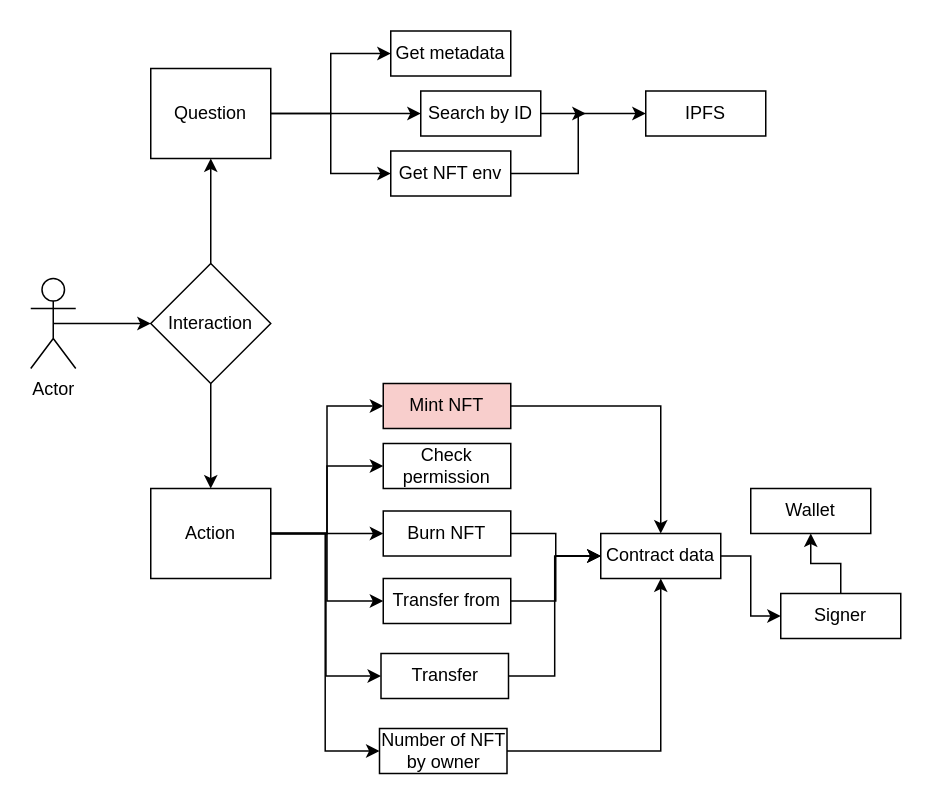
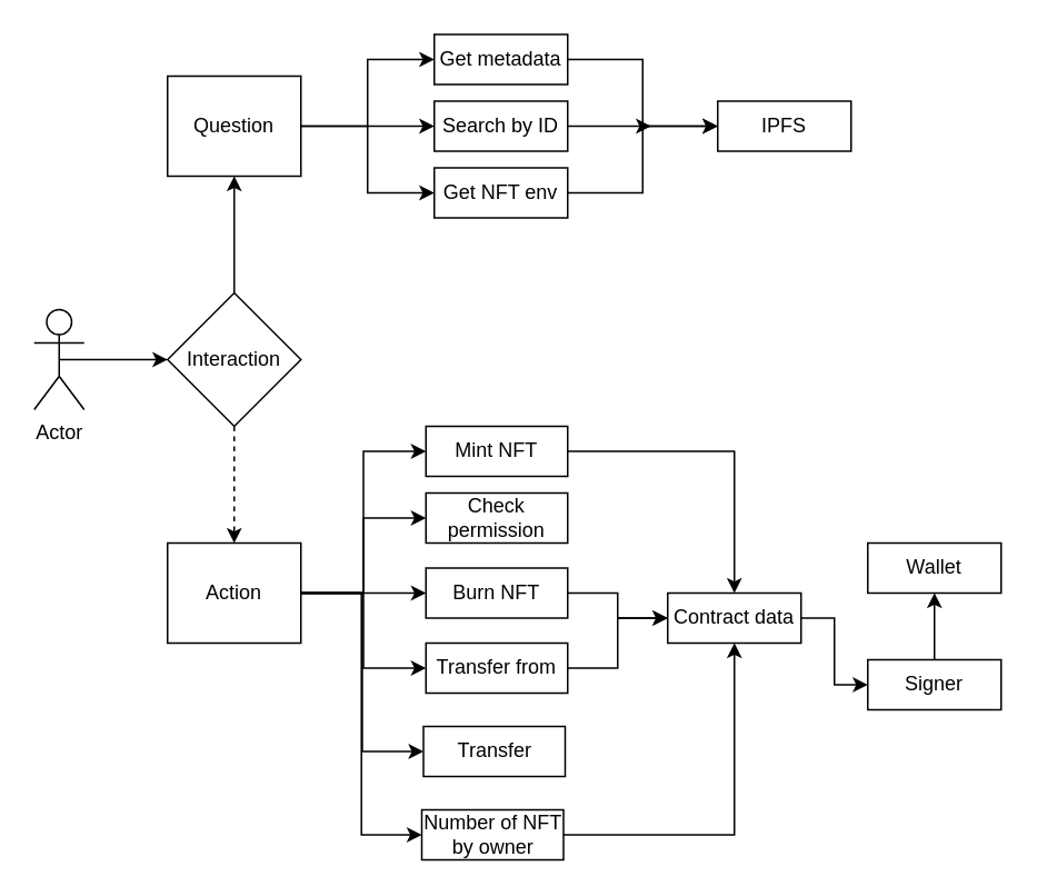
+ <mxCell id="19" style="edgeStyle=orthogonalEdgeStyle;rounded=0;orthogonalLoop=1;jettySize=auto;html=1;exitX=1;exitY=0.5;exitDx=0;exitDy=0;entryX=0;entryY=0.5;entryDx=0;entryDy=0;" edge="1" parent="1" source="20" target="35"><mxGeometry relative="1" as="geometry" /></mxCell>
- <mxCell id="27" value="Search by ID" style="rounded=0;whiteSpace=wrap;html=1;" vertex="1" parent="1"><mxGeometry x="280" y="60" width="80" height="30" as="geometry" /></mxCell>
+ <mxCell id="27" value="Search by ID" style="rounded=0;whiteSpace=wrap;html=1;" vertex="1" parent="1"><mxGeometry x="260" y="60" width="80" height="30" as="geometry" /></mxCell>
- <mxCell id="18" value="Mint NFT" style="rounded=0;whiteSpace=wrap;html=1;fillColor=#f8cecc;" vertex="1" parent="1"><mxGeometry x="255" y="255" width="85" height="30" as="geometry" /></mxCell>
+ <mxCell id="18" value="Mint NFT" style="rounded=0;whiteSpace=wrap;html=1;" vertex="1" parent="1"><mxGeometry x="255" y="255" width="85" height="30" as="geometry" /></mxCell>
- <mxCell id="16" value="" style="endArrow=classic;html=1;rounded=0;exitX=0.5;exitY=1;exitDx=0;exitDy=0;entryX=0.5;entryY=0;entryDx=0;entryDy=0;" edge="1" parent="1" source="3" target="11"><mxGeometry width="50" height="50" relative="1" as="geometry"><mxPoint x="400" y="275" as="sourcePoint" /><mxPoint x="450" y="225" as="targetPoint" /></mxGeometry></mxCell>
+ <mxCell id="16" value="" style="endArrow=classic;html=1;rounded=0;exitX=0.5;exitY=1;exitDx=0;exitDy=0;entryX=0.5;entryY=0;entryDx=0;entryDy=0;dashed=1;" edge="1" parent="1" source="3" target="11"><mxGeometry width="50" height="50" relative="1" as="geometry"><mxPoint x="400" y="275" as="sourcePoint" /><mxPoint x="450" y="225" as="targetPoint" /></mxGeometry></mxCell>
- <mxCell id="38" value="Wallet" style="rounded=0;whiteSpace=wrap;html=1;" vertex="1" parent="1"><mxGeometry x="500" y="325" width="80" height="30" as="geometry" /></mxCell>
+ <mxCell id="38" value="Wallet" style="rounded=0;whiteSpace=wrap;html=1;" vertex="1" parent="1"><mxGeometry x="520" y="325" width="80" height="30" as="geometry" /></mxCell>
- <mxCell id="31" style="edgeStyle=orthogonalEdgeStyle;rounded=0;orthogonalLoop=1;jettySize=auto;html=1;exitX=1;exitY=0.5;exitDx=0;exitDy=0;entryX=0;entryY=0.5;entryDx=0;entryDy=0;" edge="1" parent="1" source="32" target="37"><mxGeometry relative="1" as="geometry" /></mxCell>
